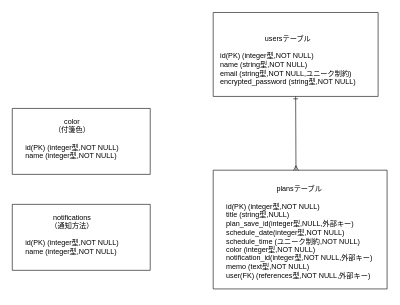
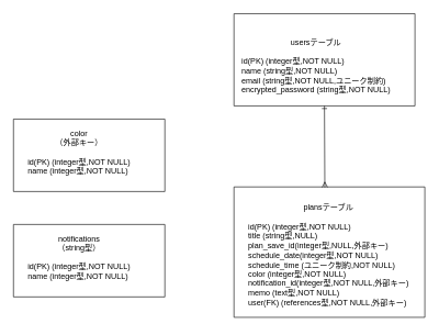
- <mxCell id="10" value="&lt;div style=&quot;text-align: center;&quot;&gt;&lt;br&gt;&lt;/div&gt;&lt;div style=&quot;text-align: center;&quot;&gt;color&lt;/div&gt;&lt;div style=&quot;text-align: center;&quot;&gt;&lt;span style=&quot;background-color: initial; text-align: left;&quot;&gt;（付箋色）&lt;/span&gt;&lt;br&gt;&lt;/div&gt;&lt;br&gt;id(PK) (integer型,NOT NULL)&lt;br&gt;name (integer型,NOT NULL)&lt;br&gt;&lt;div style=&quot;&quot;&gt;&lt;br&gt;&lt;/div&gt;" style="text;html=1;align=left;verticalAlign=middle;resizable=0;points=[];autosize=1;strokeColor=none;fillColor=none;" parent="9" vertex="1"><mxGeometry x="20" y="-5" width="180" height="110" as="geometry" /></mxCell>
+ <mxCell id="10" value="&lt;div style=&quot;text-align: center;&quot;&gt;&lt;br&gt;&lt;/div&gt;&lt;div style=&quot;text-align: center;&quot;&gt;color&lt;/div&gt;&lt;div style=&quot;text-align: center;&quot;&gt;&lt;span style=&quot;background-color: initial; text-align: left;&quot;&gt;（外部キー）&lt;/span&gt;&lt;br&gt;&lt;/div&gt;&lt;br&gt;id(PK) (integer型,NOT NULL)&lt;br&gt;name (integer型,NOT NULL)&lt;br&gt;&lt;div style=&quot;&quot;&gt;&lt;br&gt;&lt;/div&gt;" style="text;html=1;align=left;verticalAlign=middle;resizable=0;points=[];autosize=1;strokeColor=none;fillColor=none;" parent="9" vertex="1"><mxGeometry x="20" y="-5" width="180" height="110" as="geometry" /></mxCell>
- <mxCell id="8" value="&lt;div style=&quot;text-align: left;&quot;&gt;&lt;span style=&quot;background-color: initial;&quot;&gt;&lt;br&gt;&lt;/span&gt;&lt;/div&gt;&lt;div style=&quot;text-align: center;&quot;&gt;&lt;span style=&quot;background-color: initial;&quot;&gt;&lt;span style=&quot;&quot;&gt;&#09;&lt;/span&gt;notifications&lt;/span&gt;&lt;/div&gt;&lt;div style=&quot;text-align: center;&quot;&gt;&lt;span style=&quot;background-color: initial;&quot;&gt;（通知方法）&lt;/span&gt;&lt;/div&gt;&lt;br&gt;id(PK) (integer型,NOT NULL)&lt;br&gt;name (integer型,NOT NULL)&lt;br&gt;&lt;div style=&quot;&quot;&gt;&lt;br&gt;&lt;/div&gt;" style="text;html=1;align=left;verticalAlign=middle;resizable=0;points=[];autosize=1;strokeColor=none;fillColor=none;" parent="7" vertex="1"><mxGeometry x="20" y="-5" width="180" height="110" as="geometry" /></mxCell>
+ <mxCell id="8" value="&lt;div style=&quot;text-align: left;&quot;&gt;&lt;span style=&quot;background-color: initial;&quot;&gt;&lt;br&gt;&lt;/span&gt;&lt;/div&gt;&lt;div style=&quot;text-align: center;&quot;&gt;&lt;span style=&quot;background-color: initial;&quot;&gt;&lt;span style=&quot;&quot;&gt;&#09;&lt;/span&gt;notifications&lt;/span&gt;&lt;/div&gt;&lt;div style=&quot;text-align: center;&quot;&gt;&lt;span style=&quot;background-color: initial;&quot;&gt;（string型）&lt;/span&gt;&lt;/div&gt;&lt;br&gt;id(PK) (integer型,NOT NULL)&lt;br&gt;name (integer型,NOT NULL)&lt;br&gt;&lt;div style=&quot;&quot;&gt;&lt;br&gt;&lt;/div&gt;" style="text;html=1;align=left;verticalAlign=middle;resizable=0;points=[];autosize=1;strokeColor=none;fillColor=none;" parent="7" vertex="1"><mxGeometry x="20" y="-5" width="180" height="110" as="geometry" /></mxCell>
